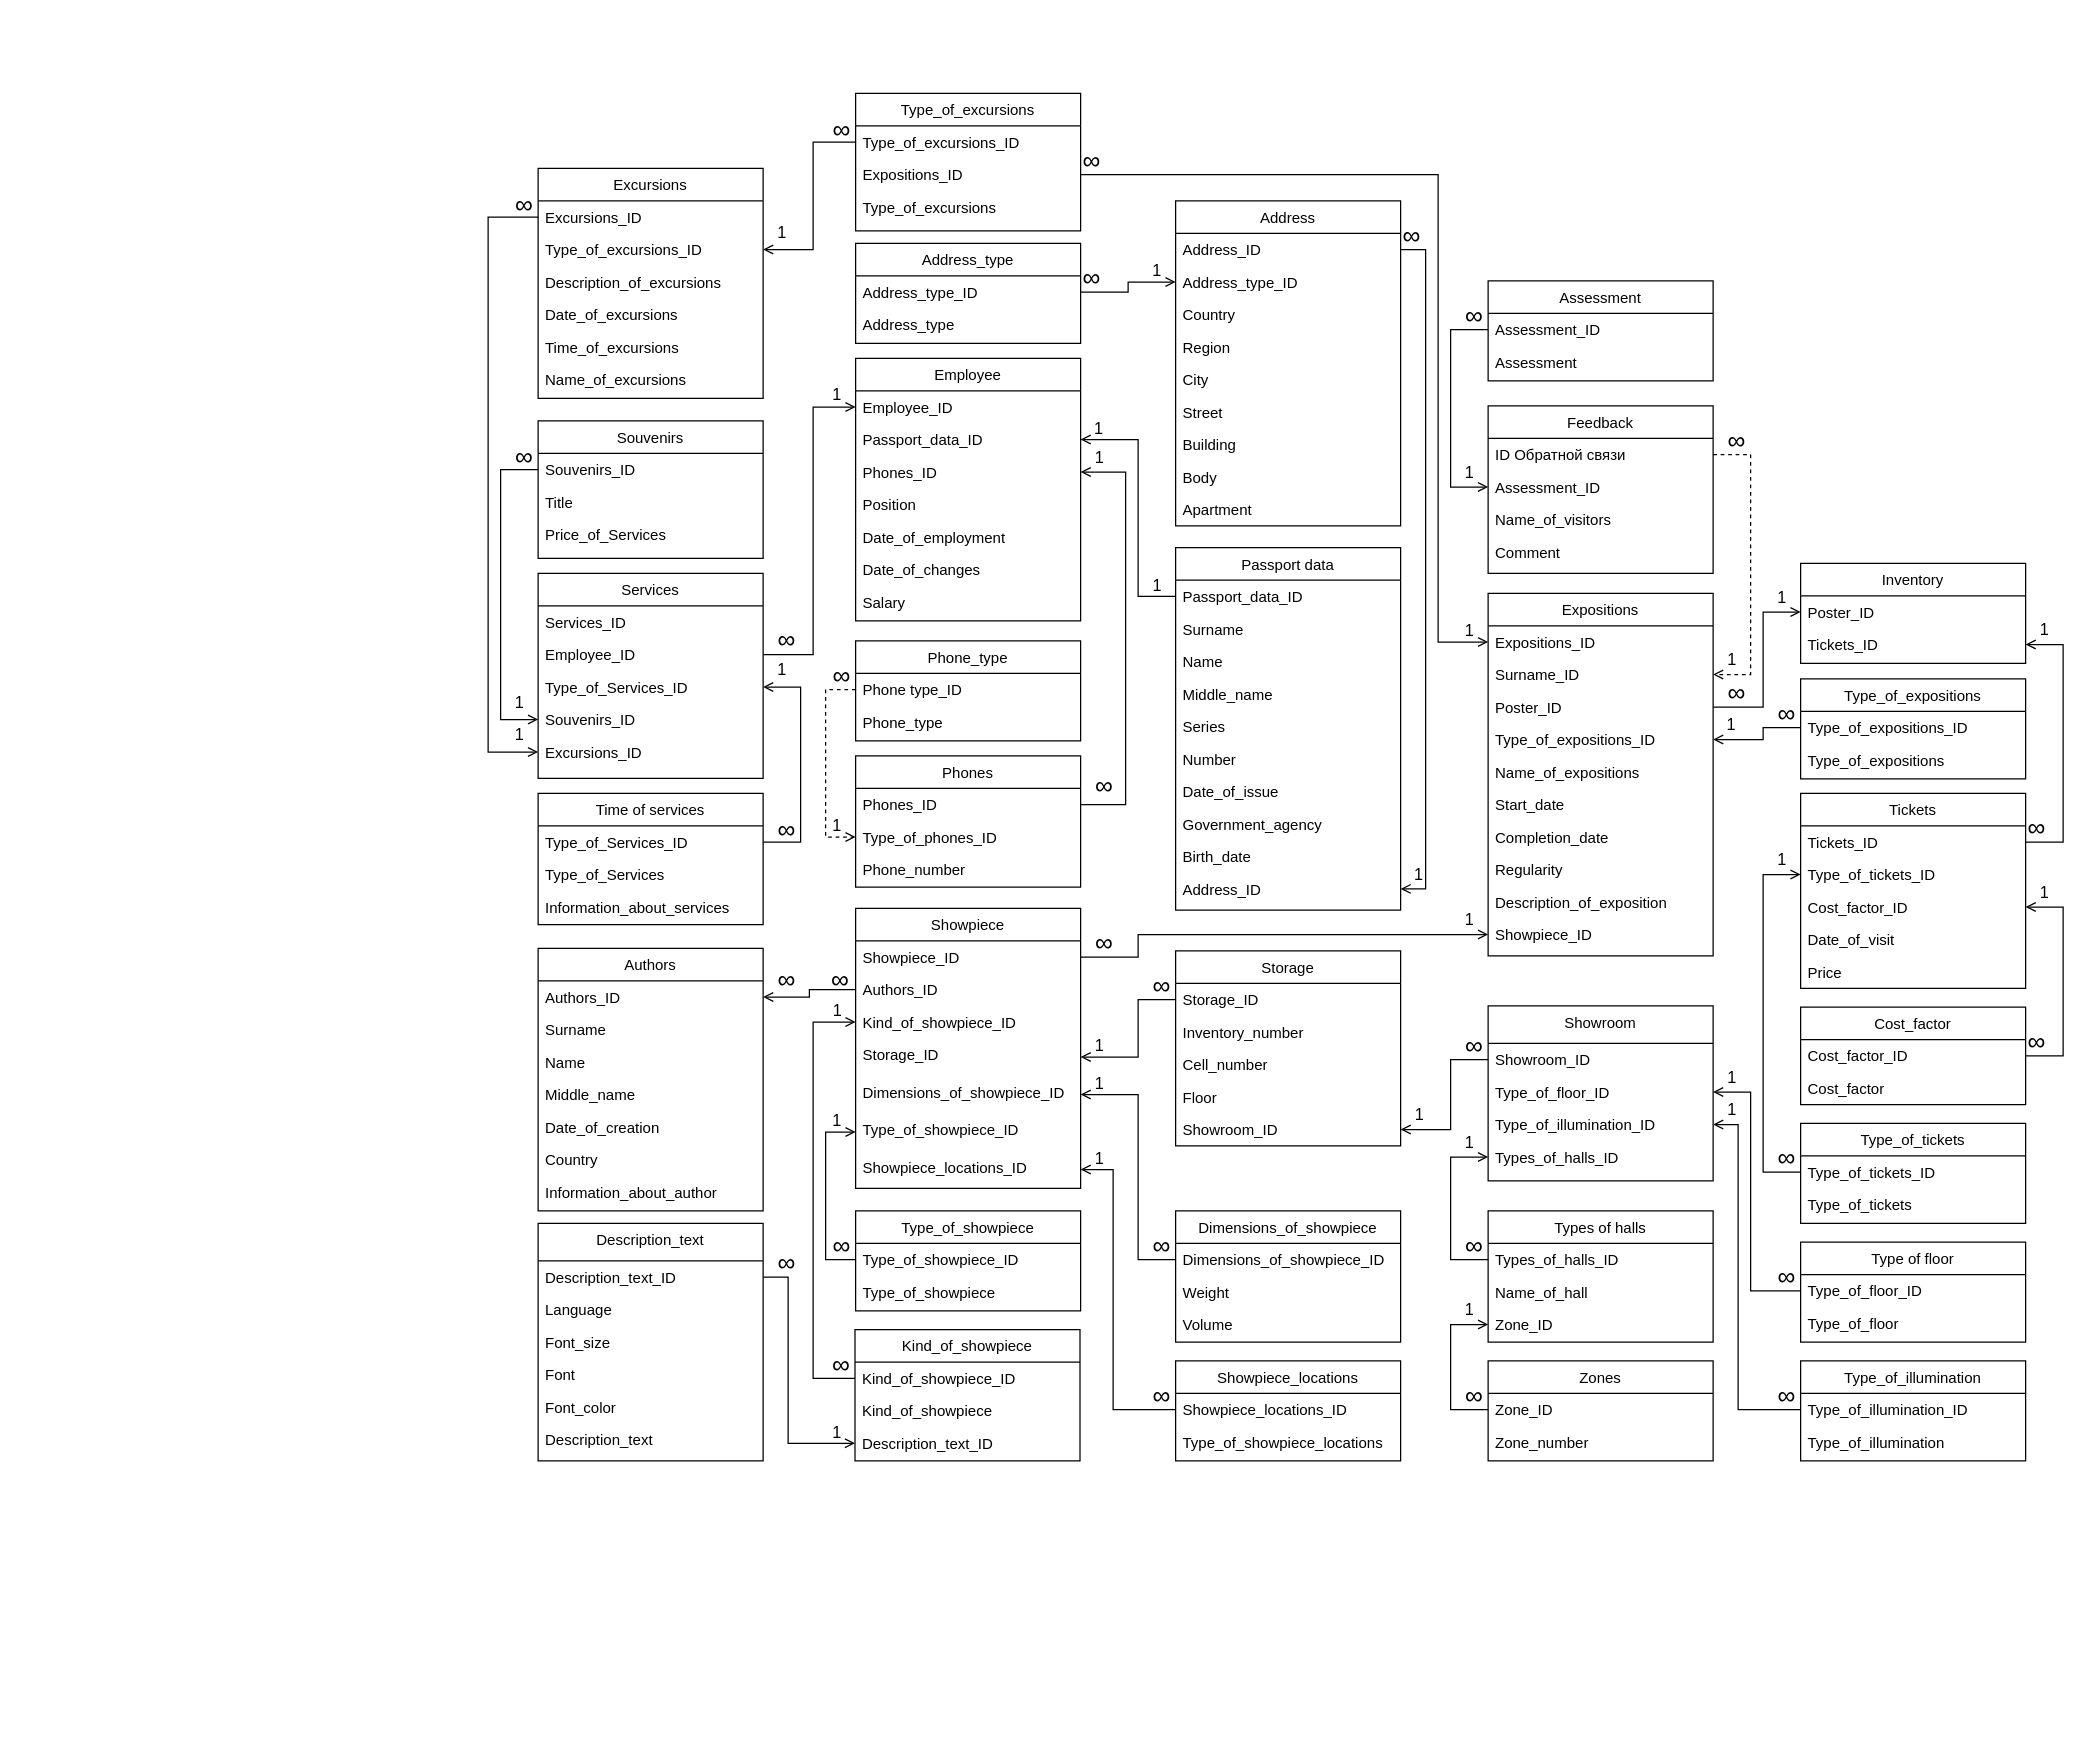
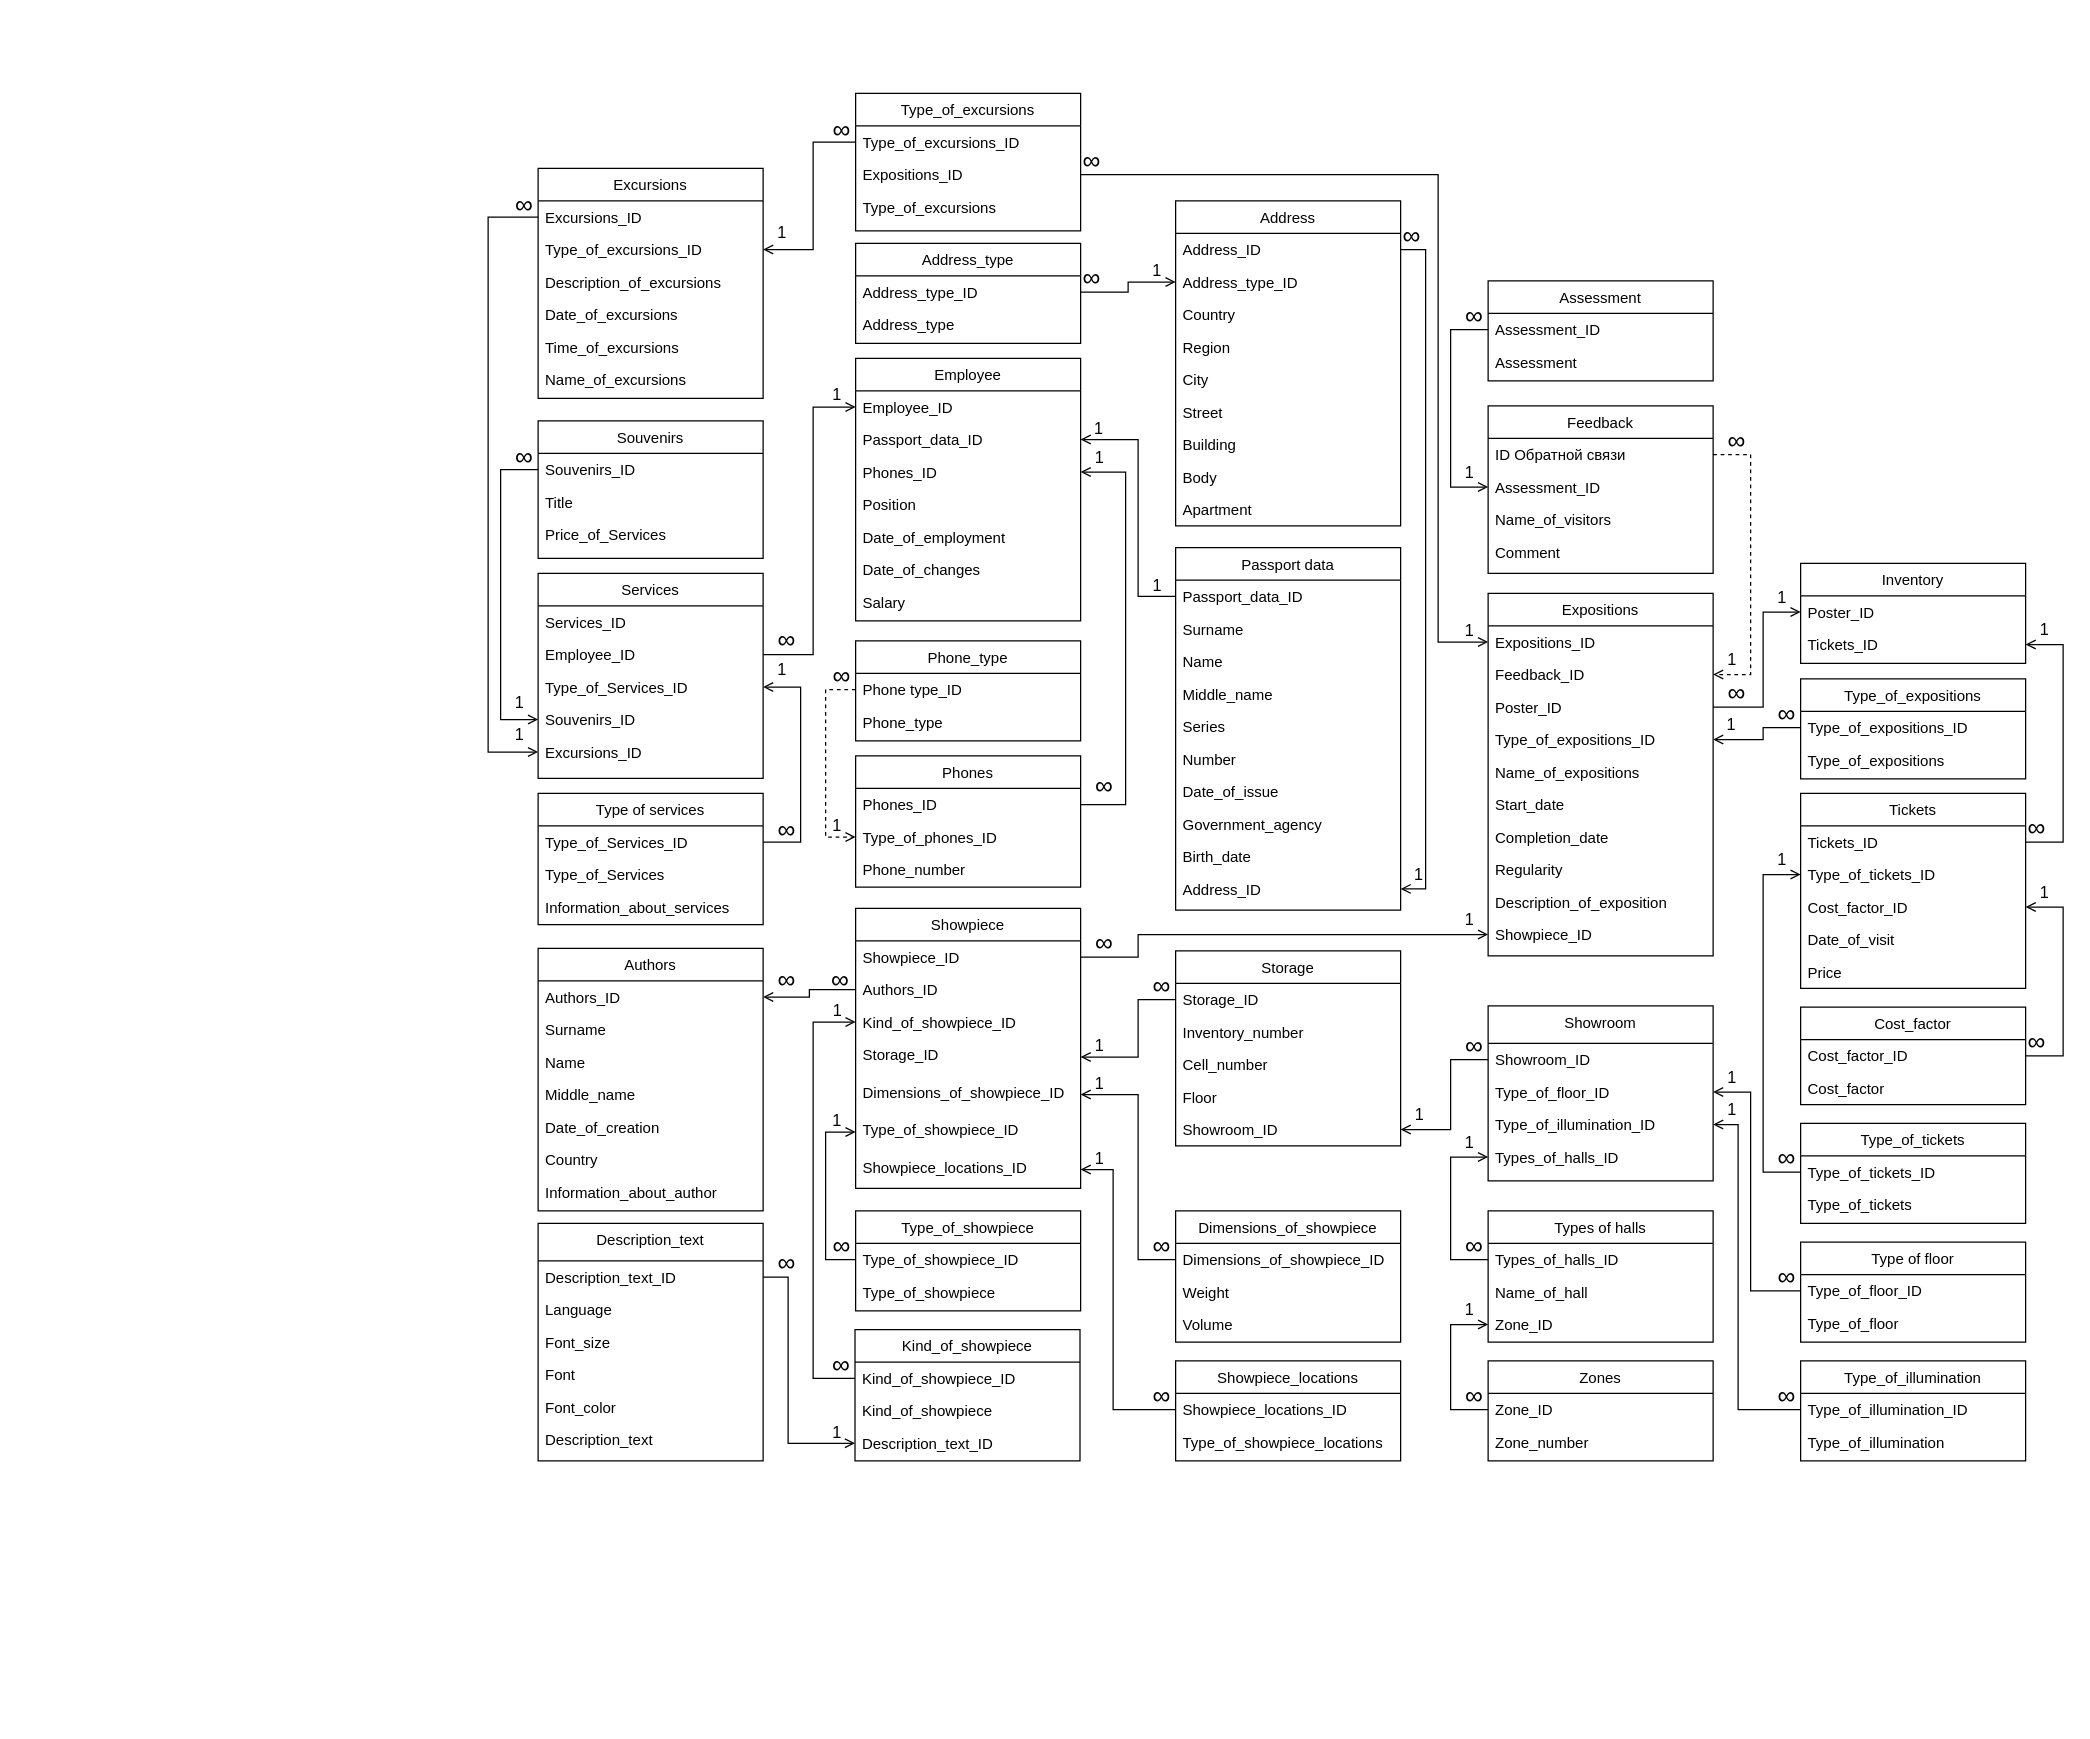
- <mxCell id="152" value="Surname_ID" style="text;align=left;verticalAlign=top;spacingLeft=4;spacingRight=4;overflow=hidden;rotatable=0;points=[[0,0.5],[1,0.5]];portConstraint=eastwest;" parent="150" vertex="1"><mxGeometry y="52" width="180" height="26" as="geometry" /></mxCell>
+ <mxCell id="152" value="Feedback_ID" style="text;align=left;verticalAlign=top;spacingLeft=4;spacingRight=4;overflow=hidden;rotatable=0;points=[[0,0.5],[1,0.5]];portConstraint=eastwest;" parent="150" vertex="1"><mxGeometry y="52" width="180" height="26" as="geometry" /></mxCell>
- <mxCell id="200" value="Time of services" style="swimlane;fontStyle=0;align=center;verticalAlign=top;childLayout=stackLayout;horizontal=1;startSize=26;horizontalStack=0;resizeParent=1;resizeLast=0;collapsible=1;marginBottom=0;rounded=0;shadow=0;strokeWidth=1;" parent="1" vertex="1"><mxGeometry x="430" y="634" width="180" height="105" as="geometry"><mxRectangle x="60" y="560" width="180" height="26" as="alternateBounds" /></mxGeometry></mxCell>
+ <mxCell id="200" value="Type of services" style="swimlane;fontStyle=0;align=center;verticalAlign=top;childLayout=stackLayout;horizontal=1;startSize=26;horizontalStack=0;resizeParent=1;resizeLast=0;collapsible=1;marginBottom=0;rounded=0;shadow=0;strokeWidth=1;" parent="1" vertex="1"><mxGeometry x="430" y="634" width="180" height="105" as="geometry"><mxRectangle x="60" y="560" width="180" height="26" as="alternateBounds" /></mxGeometry></mxCell>
